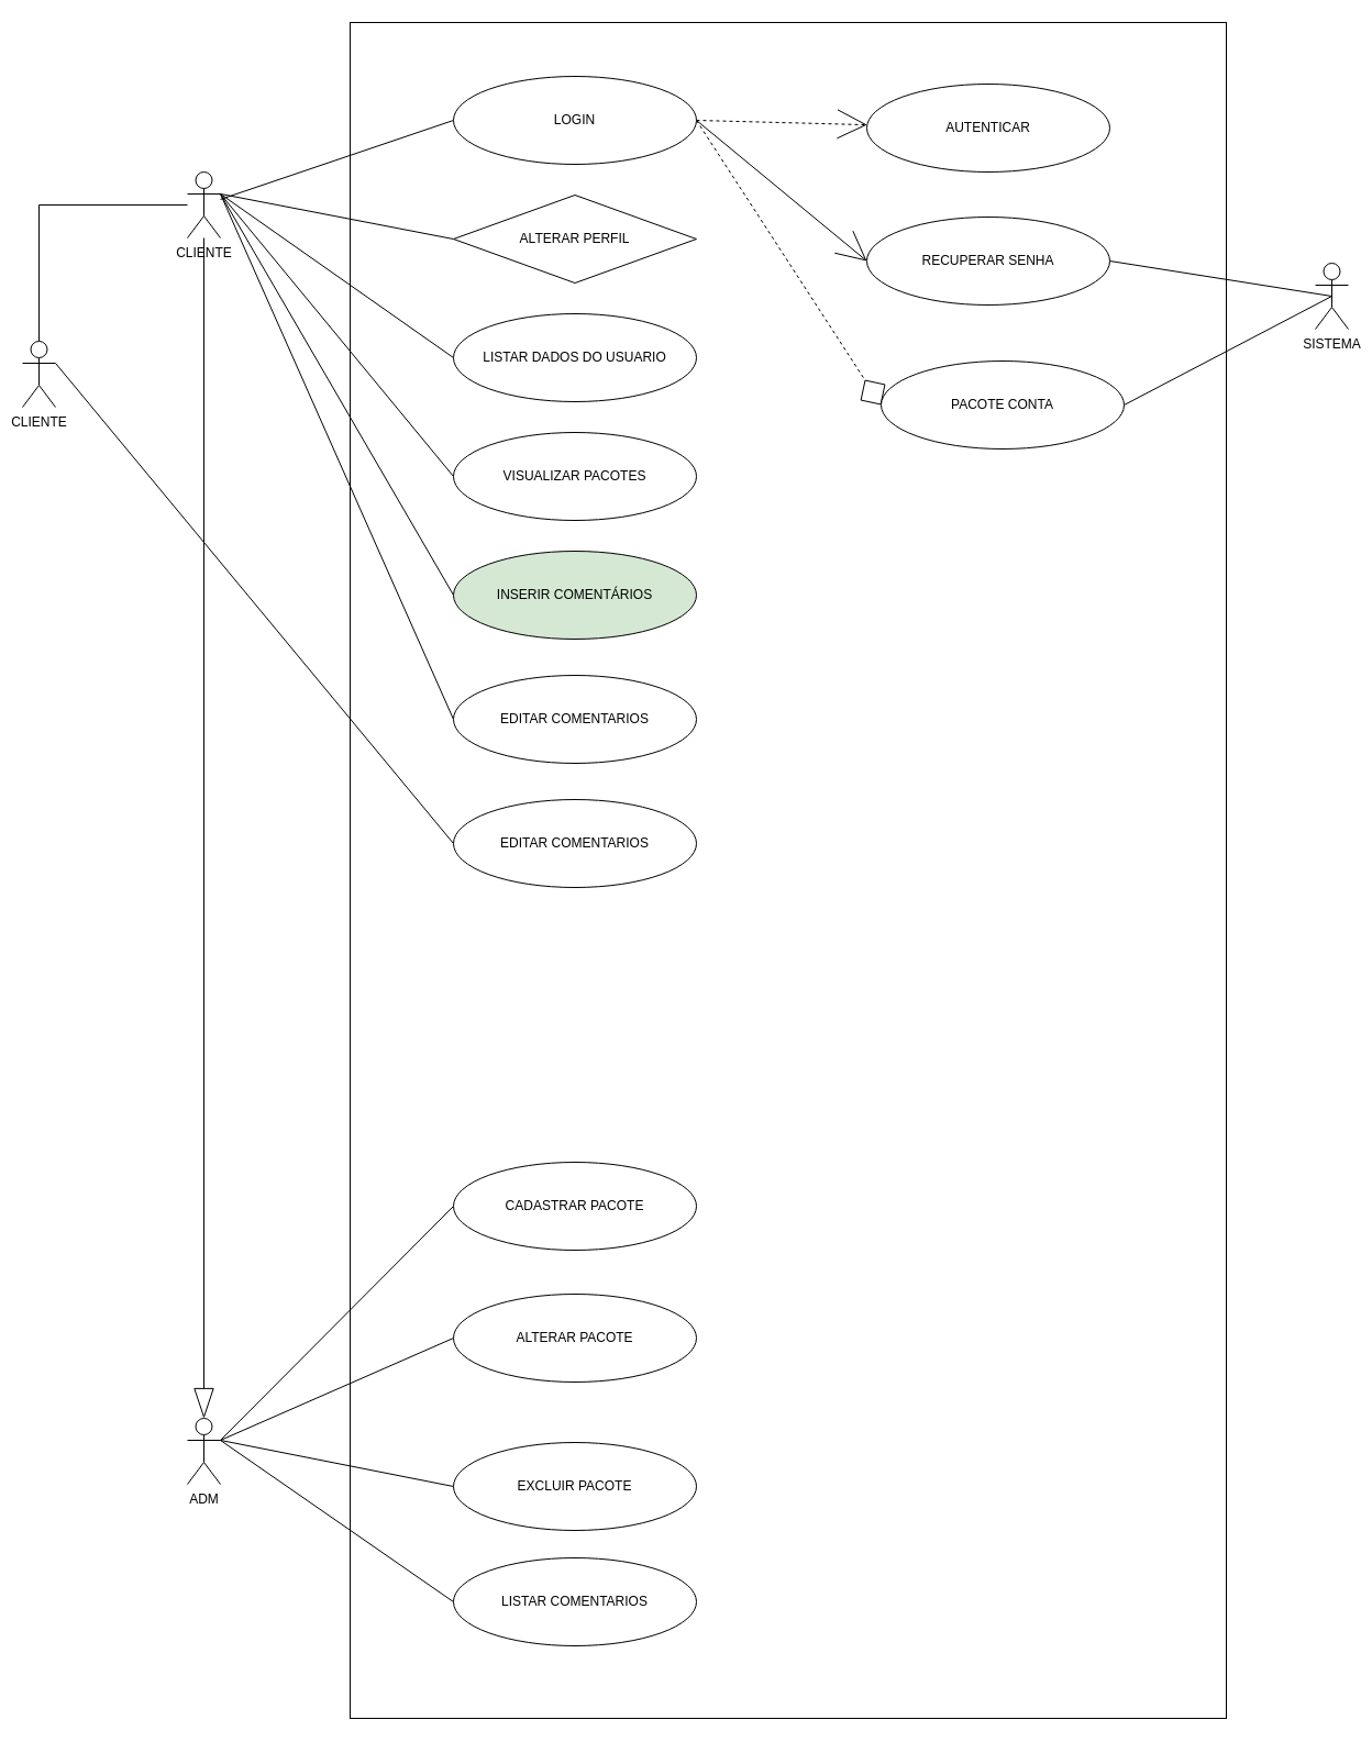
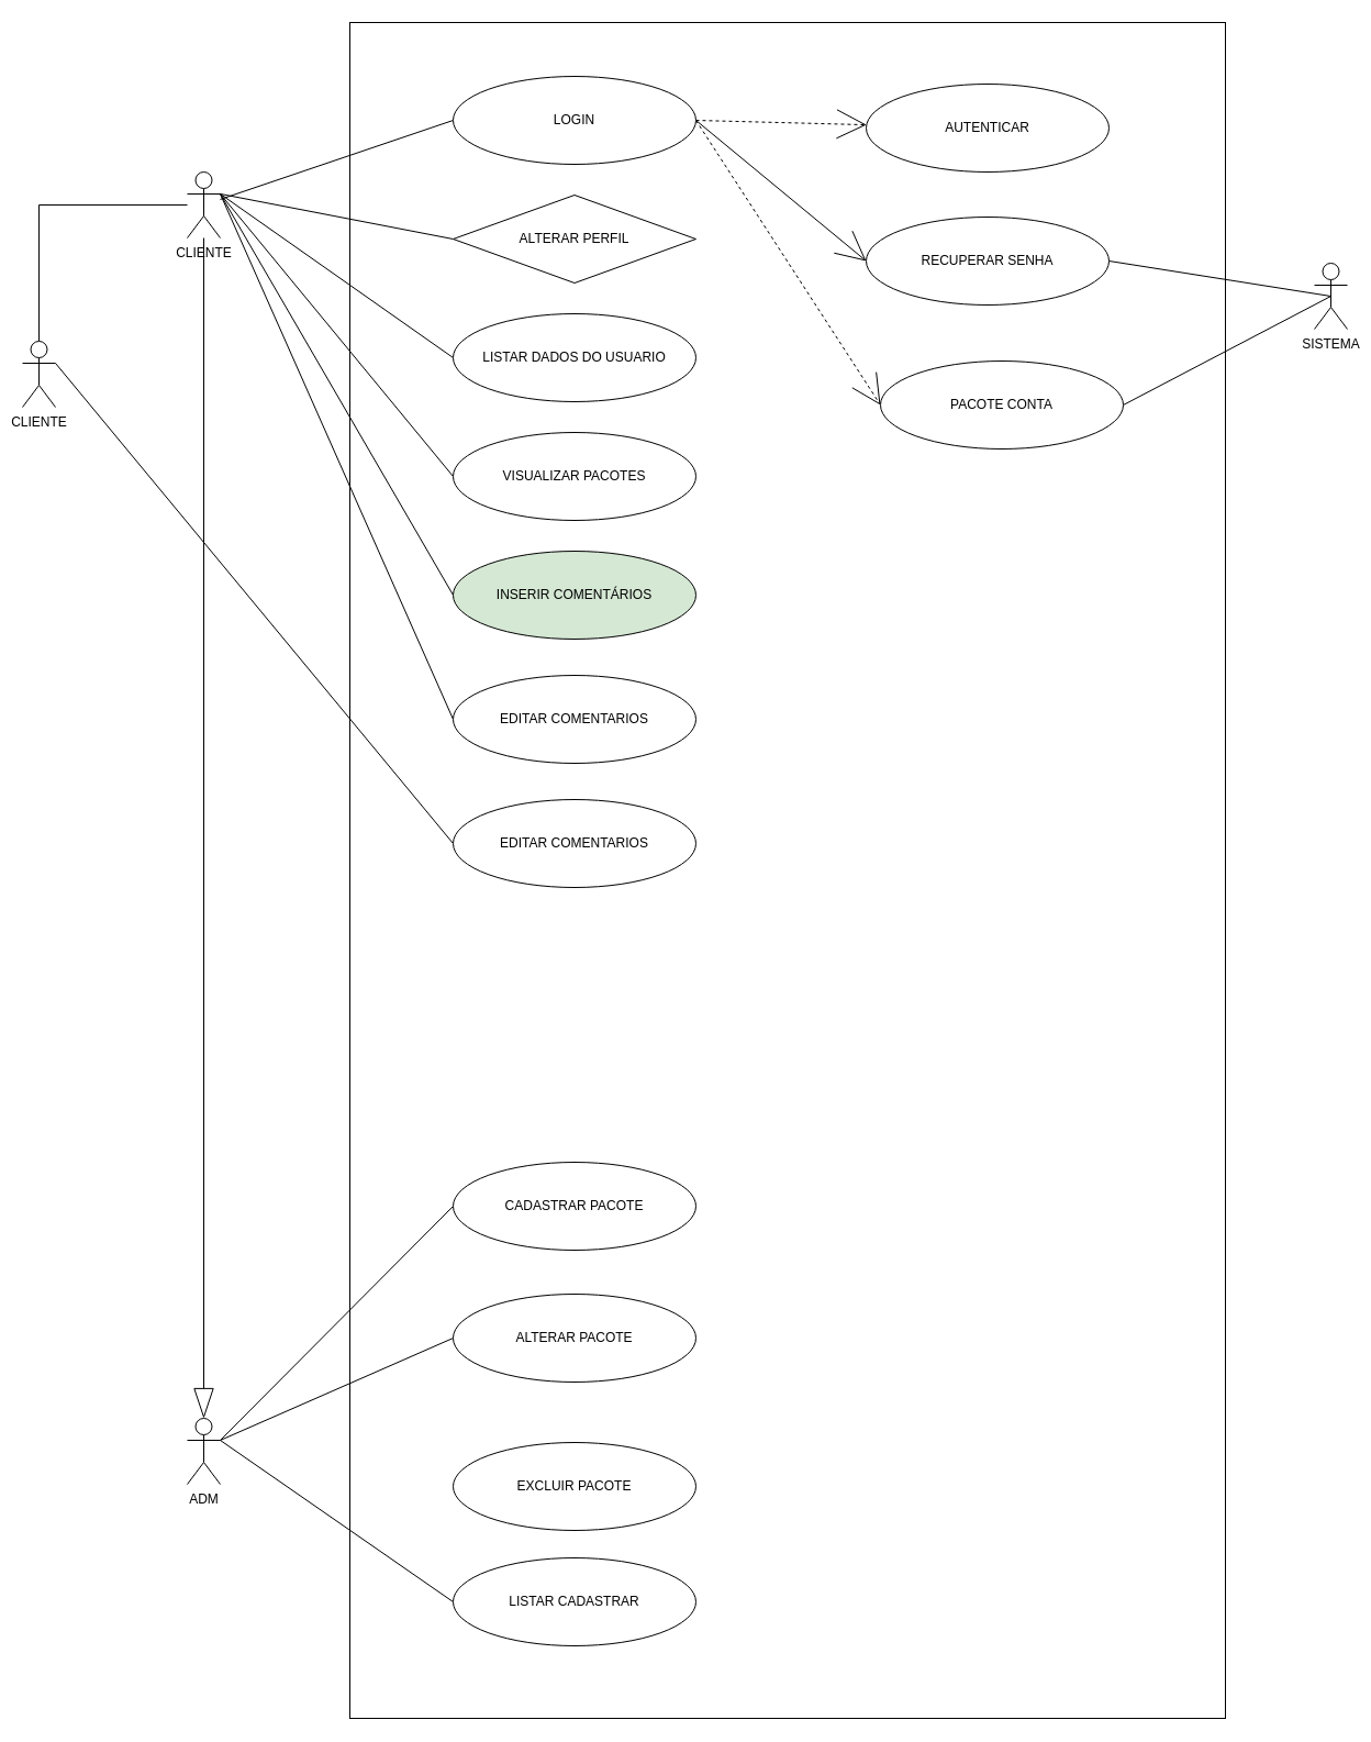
- <mxCell id="21" style="edgeStyle=none;rounded=0;orthogonalLoop=1;jettySize=auto;html=1;exitX=1;exitY=0.5;exitDx=0;exitDy=0;entryX=0;entryY=0.5;entryDx=0;entryDy=0;dashed=1;endArrow=diamond;endFill=0;endSize=25;" edge="1" parent="1" source="22" target="31"><mxGeometry relative="1" as="geometry" /></mxCell>
+ <mxCell id="21" style="edgeStyle=none;rounded=0;orthogonalLoop=1;jettySize=auto;html=1;exitX=1;exitY=0.5;exitDx=0;exitDy=0;entryX=0;entryY=0.5;entryDx=0;entryDy=0;dashed=1;endArrow=open;endFill=0;endSize=25;" edge="1" parent="1" source="22" target="31"><mxGeometry relative="1" as="geometry" /></mxCell>
- <mxCell id="16" style="edgeStyle=none;rounded=0;orthogonalLoop=1;jettySize=auto;html=1;exitX=1;exitY=0.333;exitDx=0;exitDy=0;exitPerimeter=0;entryX=0;entryY=0.5;entryDx=0;entryDy=0;endArrow=none;endFill=0;endSize=25;" edge="1" parent="1" source="18" target="37"><mxGeometry relative="1" as="geometry" /></mxCell>
- <mxCell id="38" value="LISTAR COMENTARIOS" style="ellipse;whiteSpace=wrap;html=1;" vertex="1" parent="1"><mxGeometry x="412" y="1417" width="221" height="80" as="geometry" /></mxCell>
+ <mxCell id="38" value="LISTAR CADASTRAR" style="ellipse;whiteSpace=wrap;html=1;" vertex="1" parent="1"><mxGeometry x="412" y="1417" width="221" height="80" as="geometry" /></mxCell>
